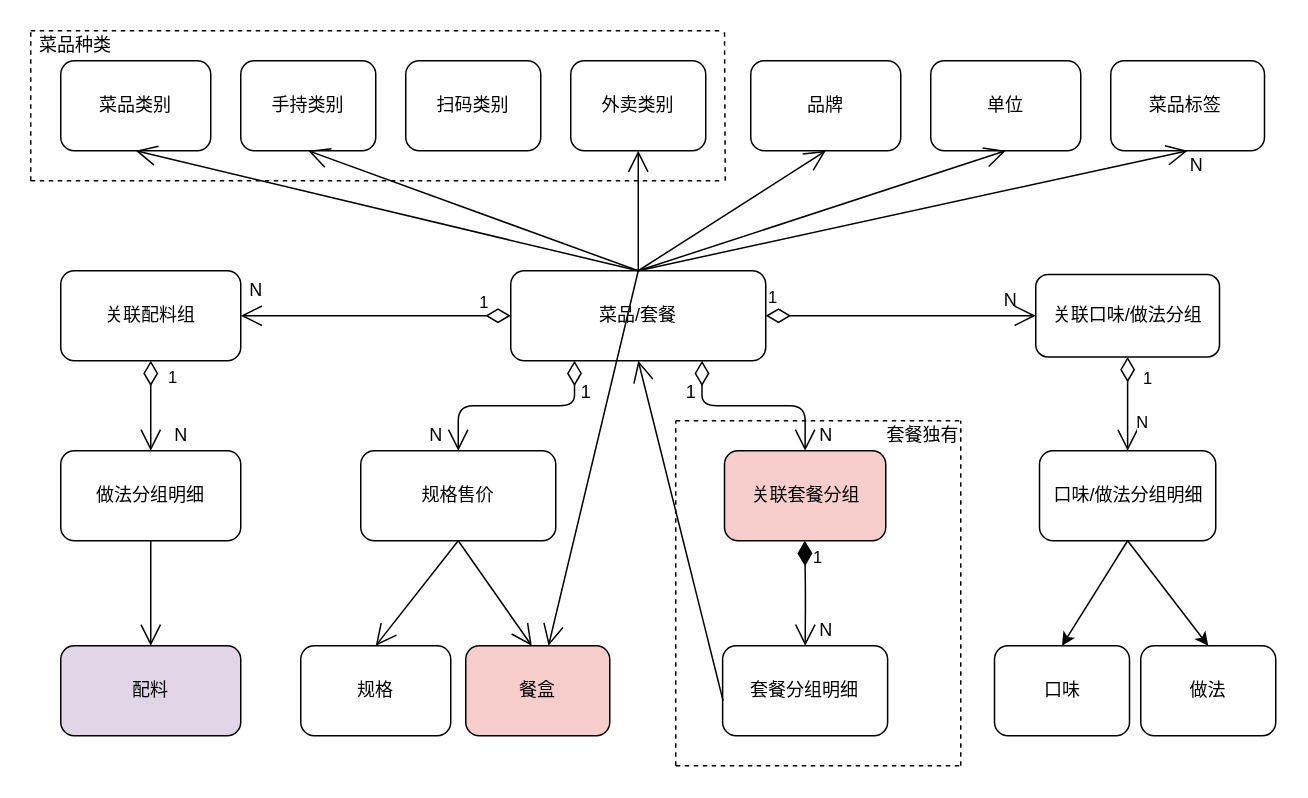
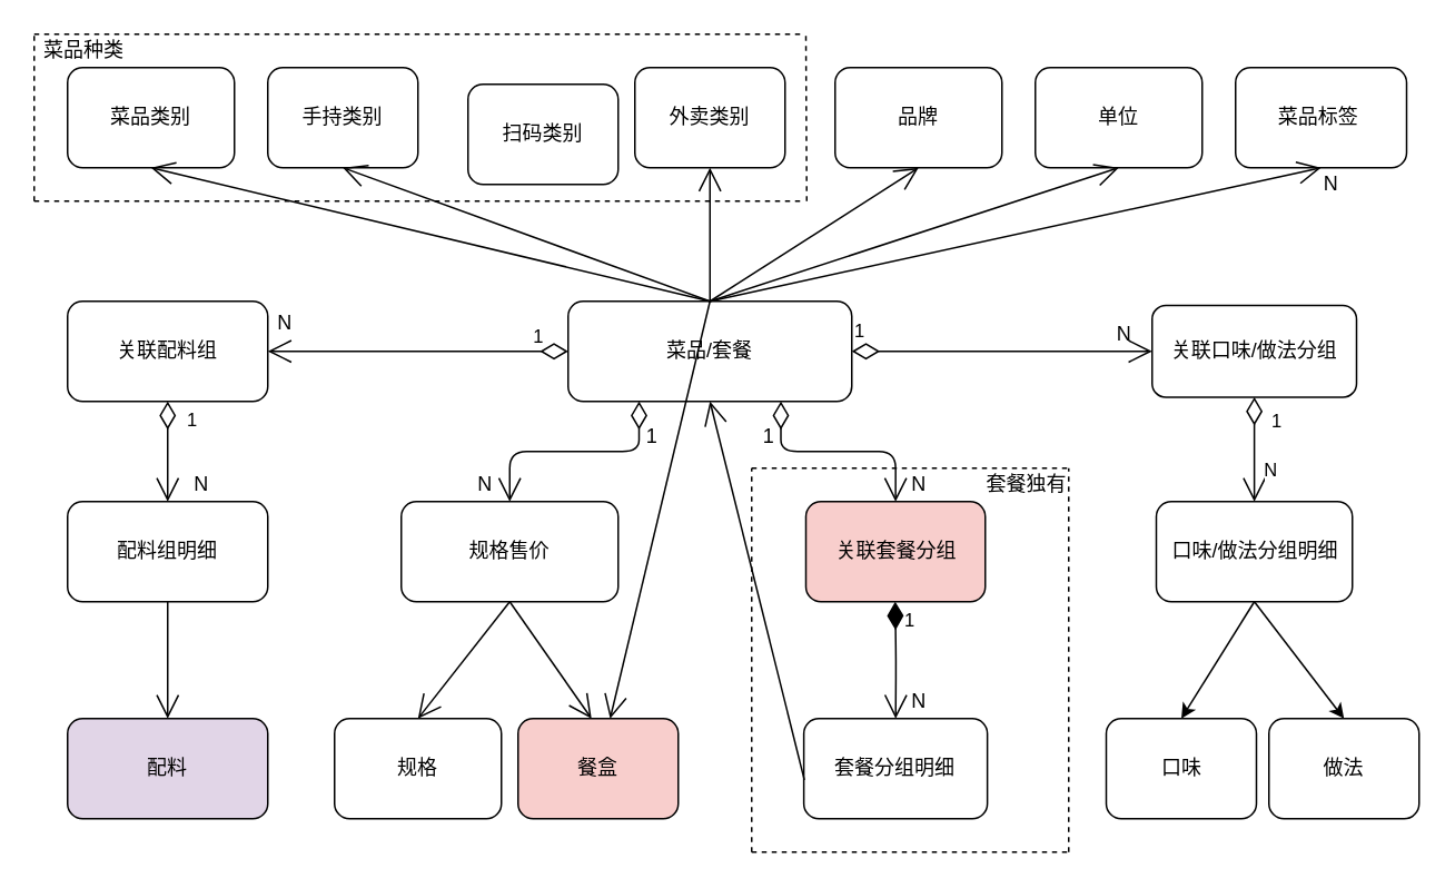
- <mxCell id="4" value="扫码类别" style="rounded=1;whiteSpace=wrap;html=1;" vertex="1" parent="1"><mxGeometry x="270" y="40" width="90" height="60" as="geometry" /></mxCell>
+ <mxCell id="4" value="扫码类别" style="rounded=1;whiteSpace=wrap;html=1;" vertex="1" parent="1"><mxGeometry x="280" y="50" width="90" height="60" as="geometry" /></mxCell>
- <mxCell id="5" value="做法分组明细" style="rounded=1;whiteSpace=wrap;html=1;" vertex="1" parent="1"><mxGeometry x="40" y="300" width="120" height="60" as="geometry" /></mxCell>
+ <mxCell id="5" value="配料组明细" style="rounded=1;whiteSpace=wrap;html=1;" vertex="1" parent="1"><mxGeometry x="40" y="300" width="120" height="60" as="geometry" /></mxCell>
